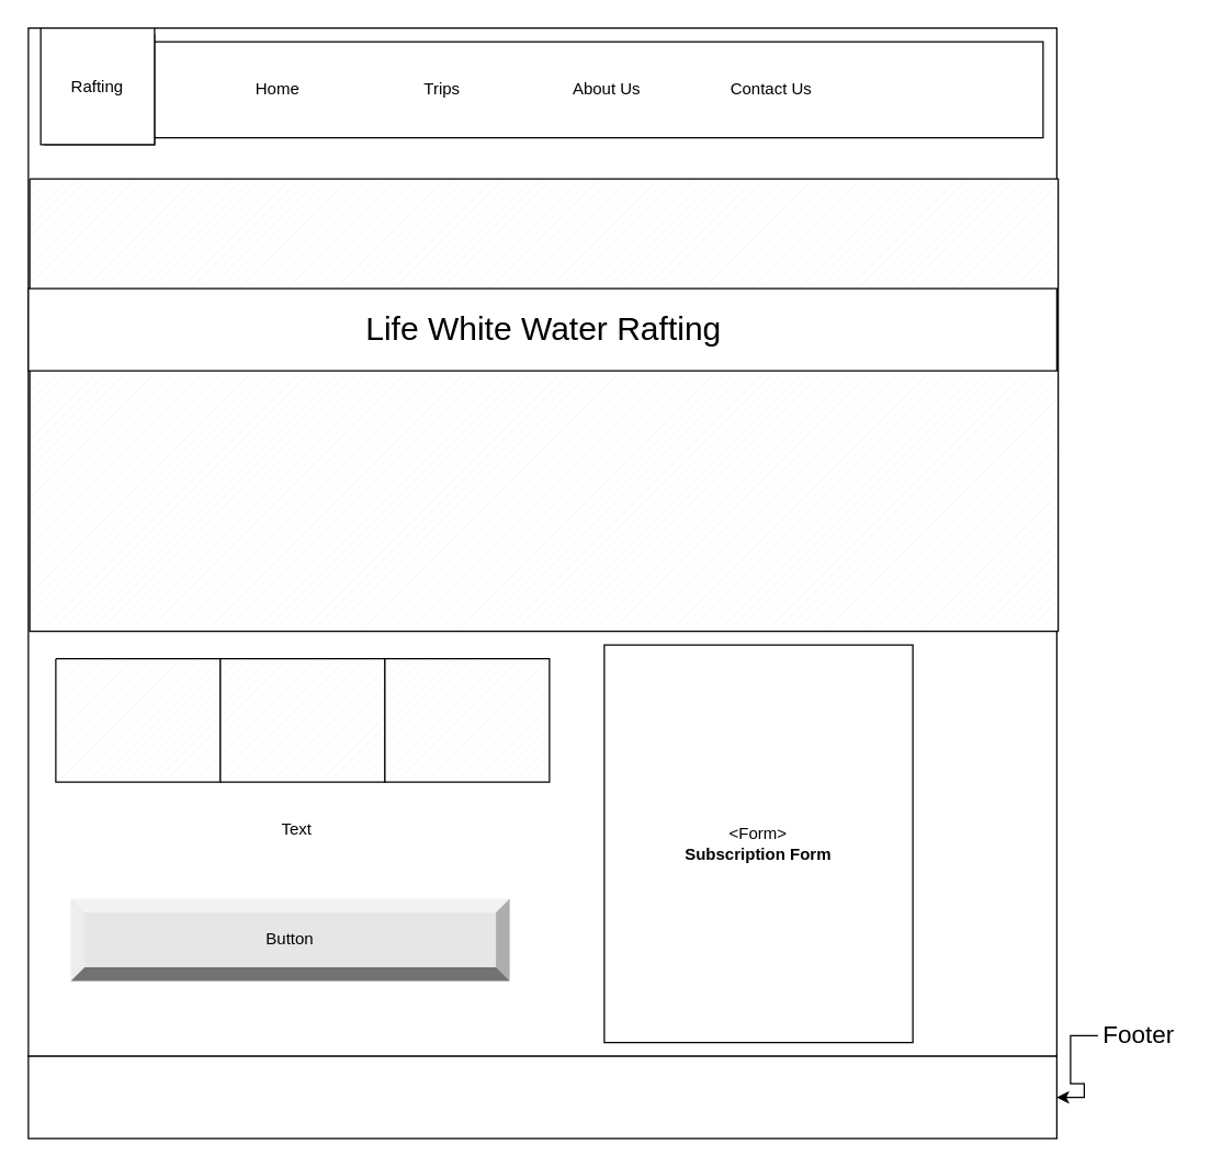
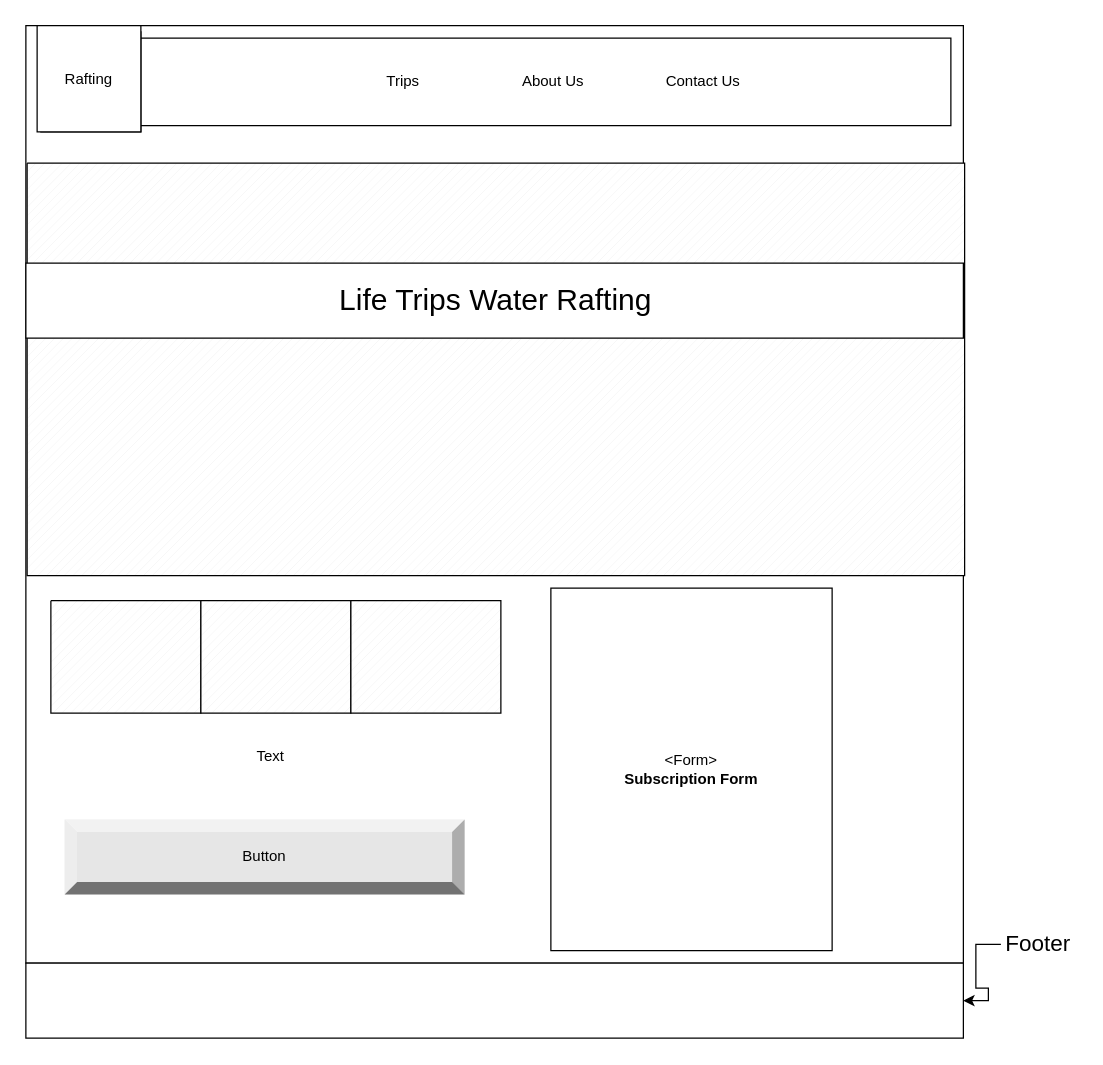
- <mxCell id="7" value="Home" style="text;html=1;align=center;verticalAlign=middle;whiteSpace=wrap;rounded=0;" vertex="1" parent="1"><mxGeometry x="152" y="50" width="100" height="30" as="geometry" /></mxCell>
- <mxCell id="12" value="&lt;font style=&quot;font-size: 24px;&quot;&gt;Life White Water Rafting&lt;/font&gt;" style="text;html=1;align=center;verticalAlign=middle;whiteSpace=wrap;rounded=0;" vertex="1" parent="1"><mxGeometry x="236" y="210" width="320" height="60" as="geometry" /></mxCell>
+ <mxCell id="12" value="&lt;font style=&quot;font-size: 24px;&quot;&gt;Life Trips Water Rafting&lt;/font&gt;" style="text;html=1;align=center;verticalAlign=middle;whiteSpace=wrap;rounded=0;" vertex="1" parent="1"><mxGeometry x="236" y="210" width="320" height="60" as="geometry" /></mxCell>
